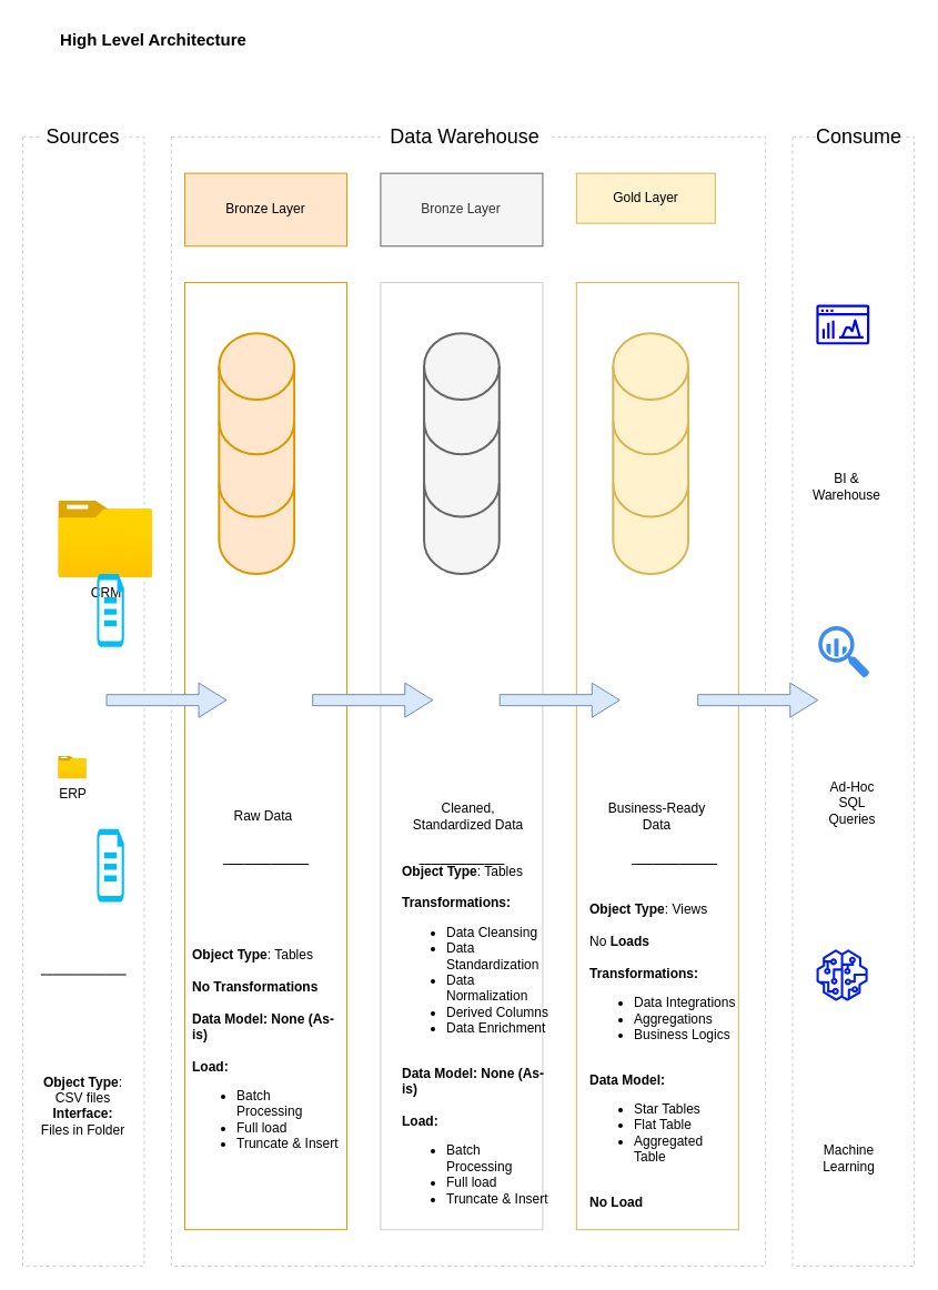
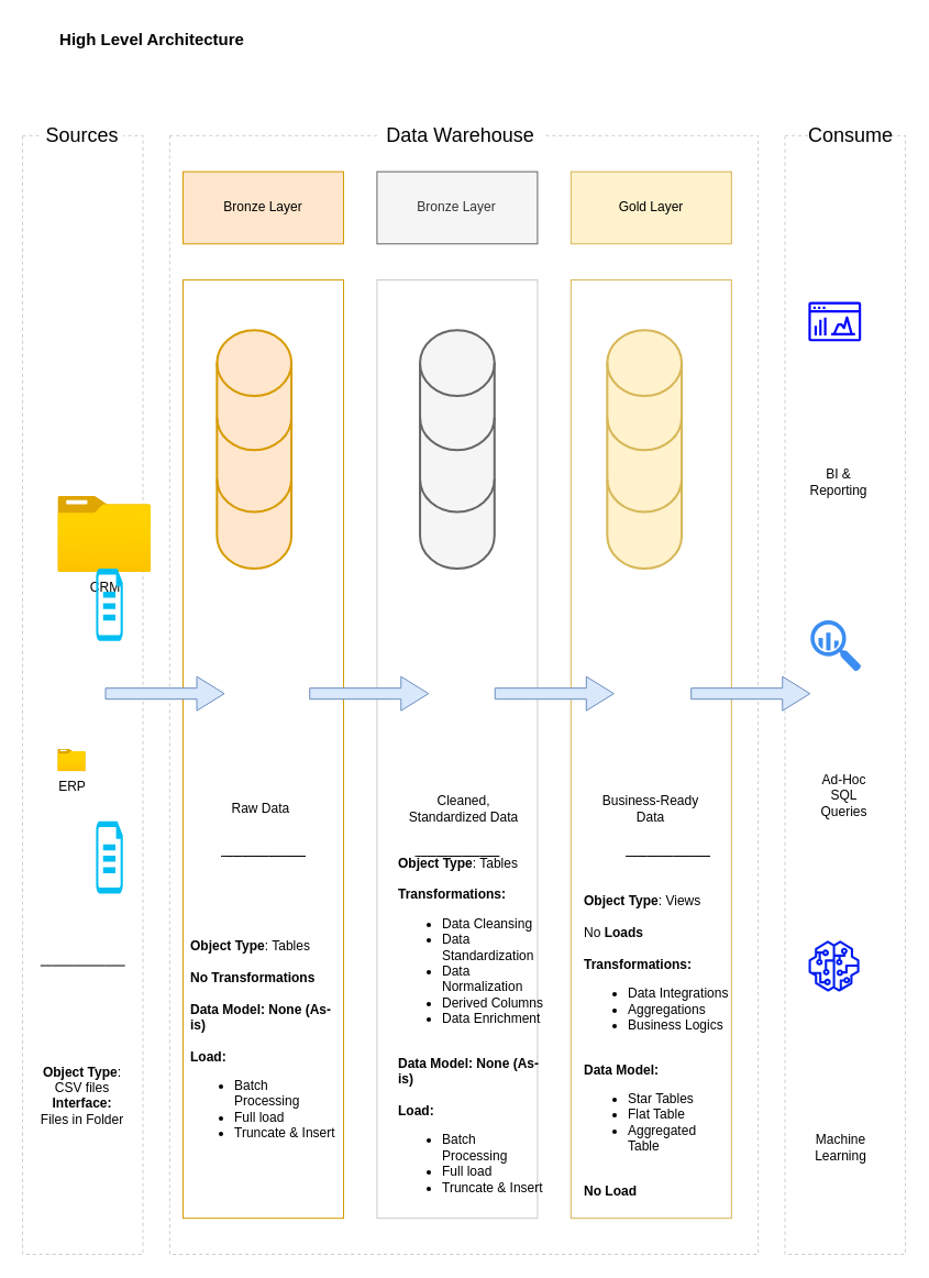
- <mxCell id="14" value="Gold Layer" style="rounded=0;whiteSpace=wrap;html=1;fillColor=#fff2cc;strokeColor=#d6b656;movable=1;resizable=1;rotatable=1;deletable=1;editable=1;locked=0;connectable=1;" parent="3" vertex="1"><mxGeometry x="498.833" y="65.625" width="125" height="45" as="geometry" /></mxCell>
+ <mxCell id="14" value="Gold Layer" style="rounded=0;whiteSpace=wrap;html=1;fillColor=#fff2cc;strokeColor=#d6b656;movable=1;resizable=1;rotatable=1;deletable=1;editable=1;locked=0;connectable=1;" parent="3" vertex="1"><mxGeometry x="498.833" y="65.625" width="146" height="65.625" as="geometry" /></mxCell>
- <mxCell id="41" value="BI &amp;amp; Warehouse" style="text;html=1;align=center;verticalAlign=middle;whiteSpace=wrap;rounded=0;" parent="3" vertex="1"><mxGeometry x="714.873" y="308.152" width="55.464" height="79.891" as="geometry" /></mxCell>
+ <mxCell id="41" value="BI &amp;amp; Reporting" style="text;html=1;align=center;verticalAlign=middle;whiteSpace=wrap;rounded=0;" parent="3" vertex="1"><mxGeometry x="714.873" y="308.152" width="55.464" height="79.891" as="geometry" /></mxCell>
